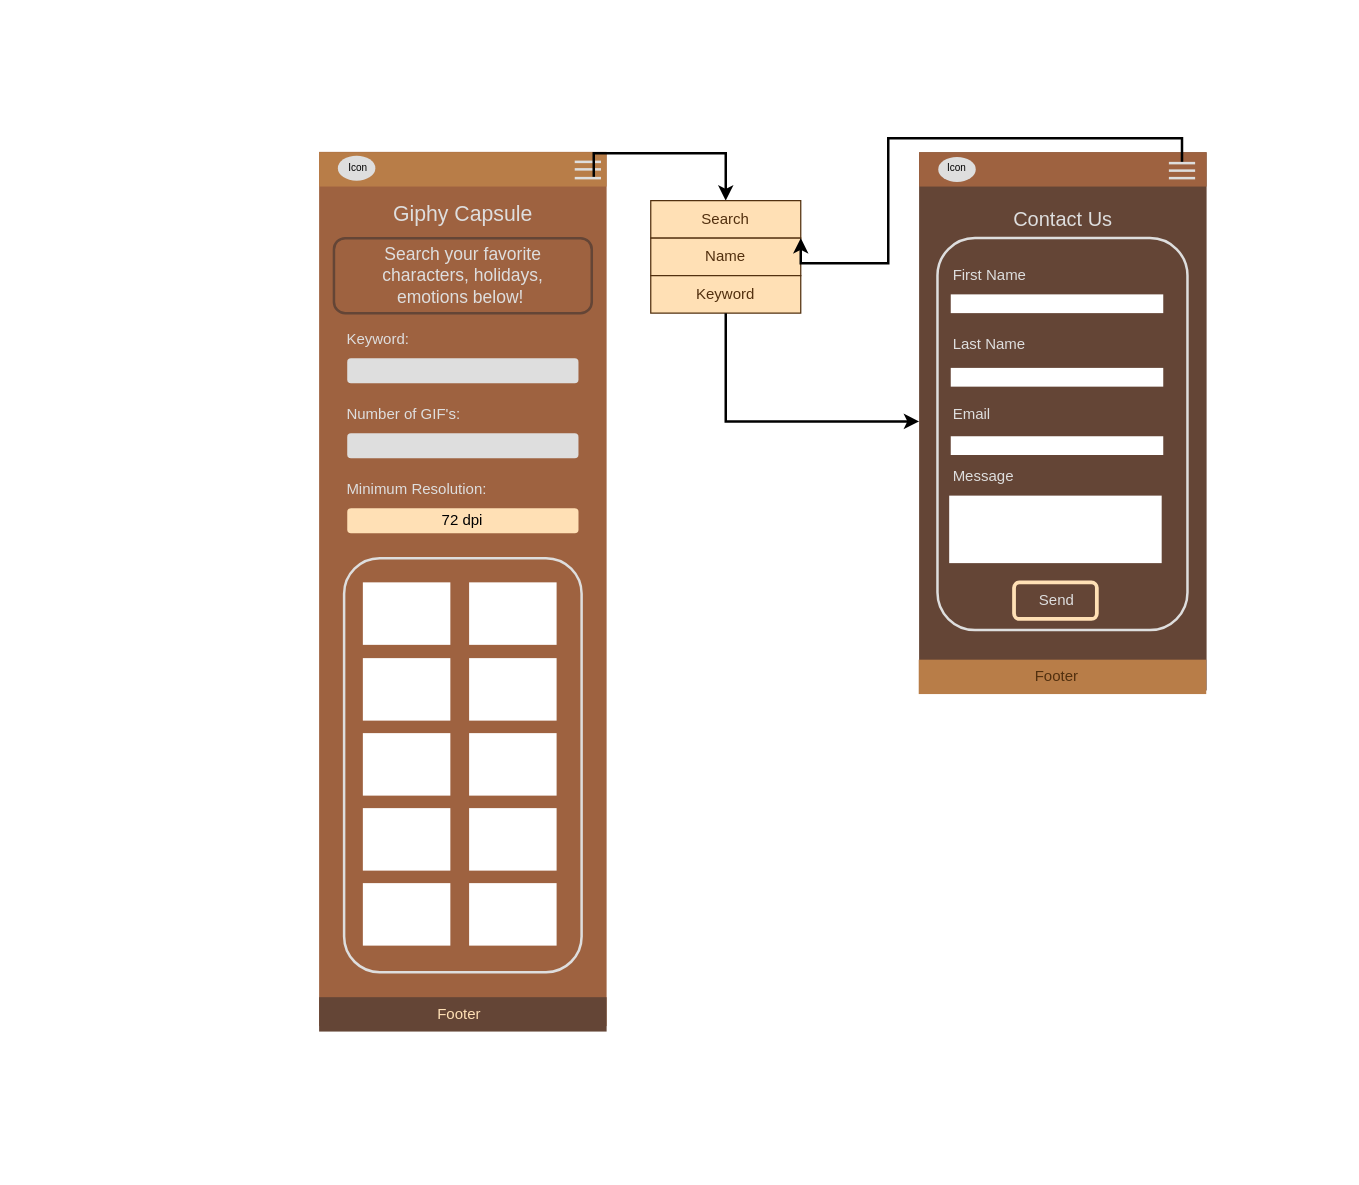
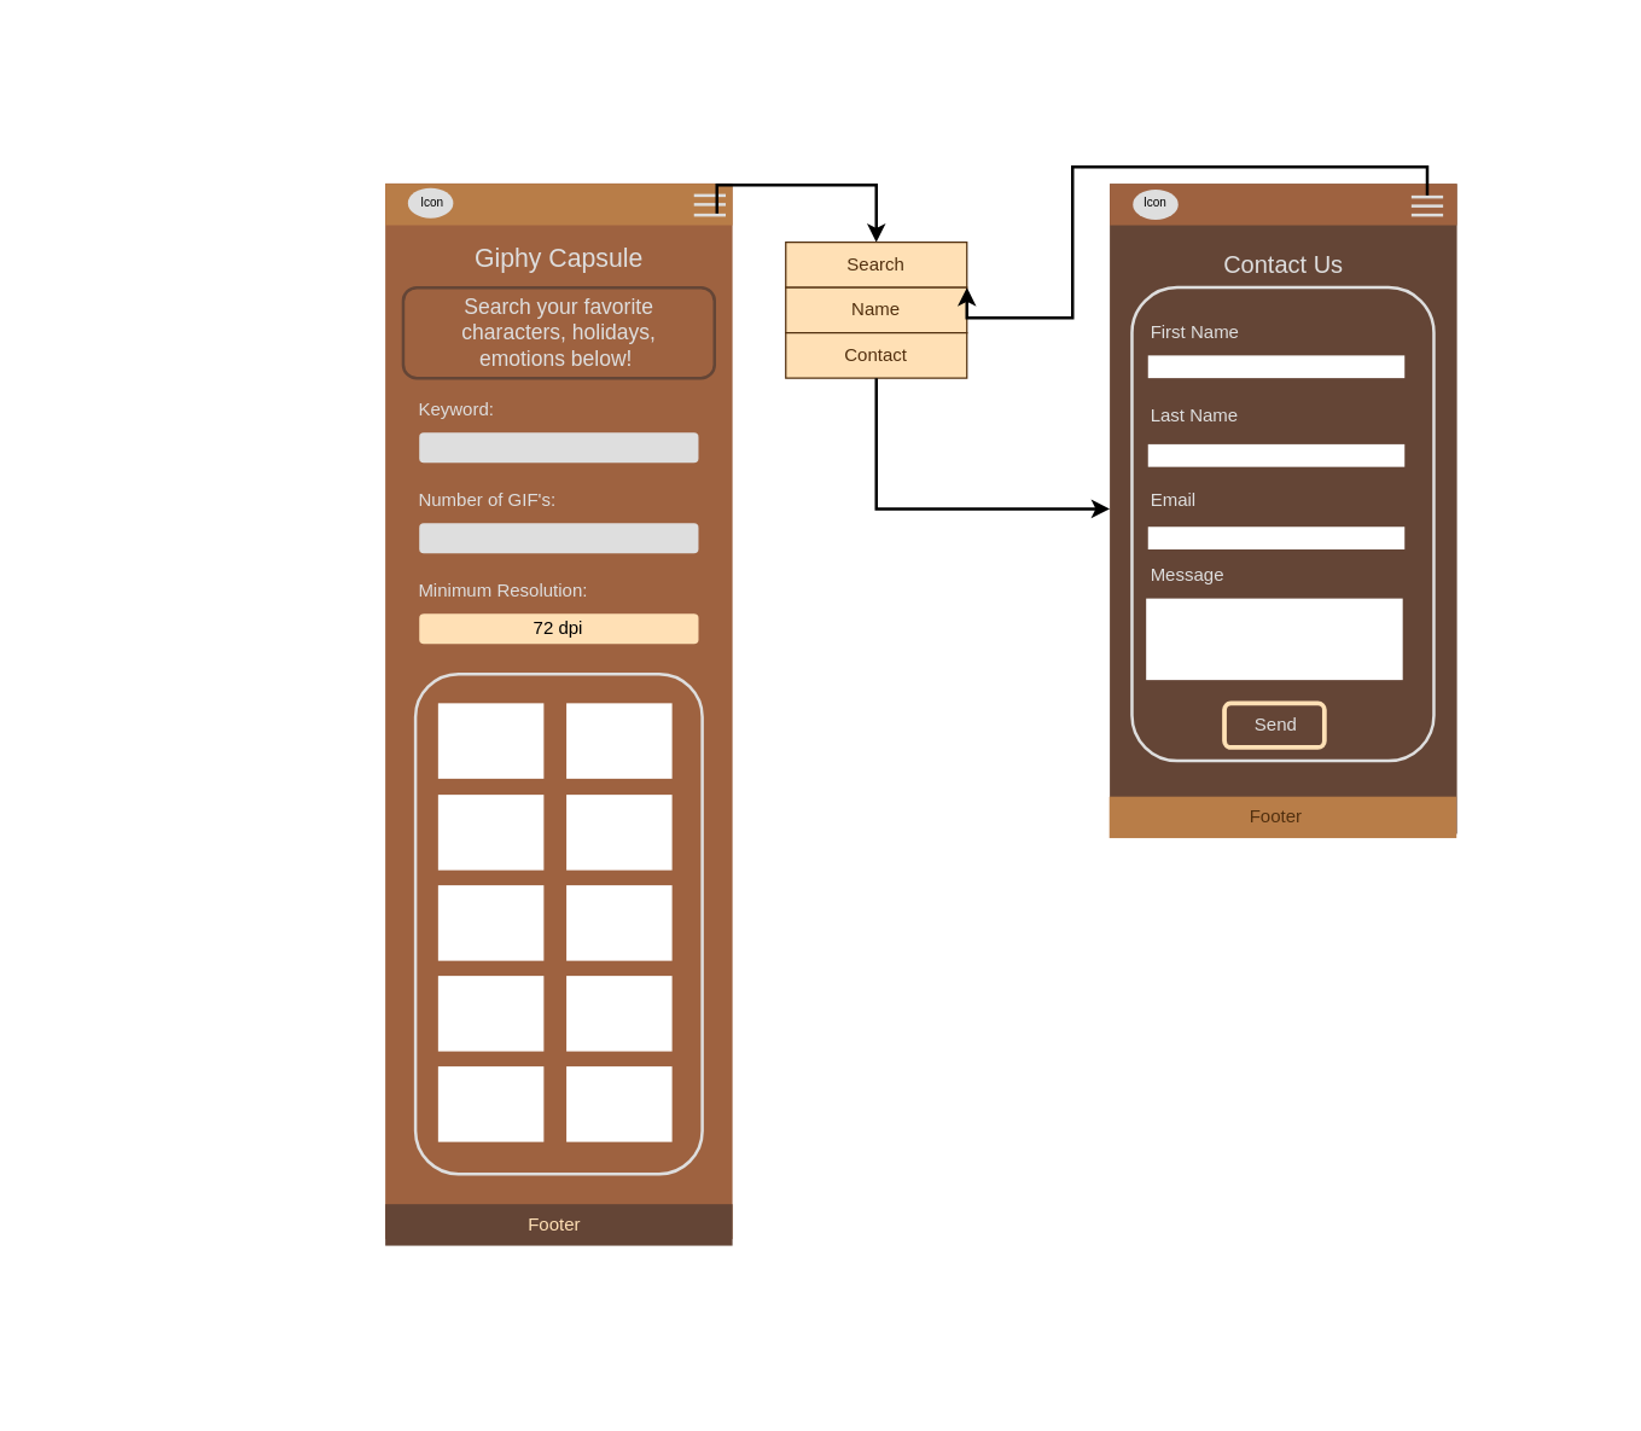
- <mxCell id="39" value="Keyword" style="text;html=1;align=center;verticalAlign=middle;whiteSpace=wrap;rounded=0;fontColor=#52300F;" vertex="1" parent="1"><mxGeometry x="550" y="220" width="60" height="30" as="geometry" /></mxCell>
+ <mxCell id="39" value="Contact" style="text;html=1;align=center;verticalAlign=middle;whiteSpace=wrap;rounded=0;fontColor=#52300F;" vertex="1" parent="1"><mxGeometry x="550" y="220" width="60" height="30" as="geometry" /></mxCell>
